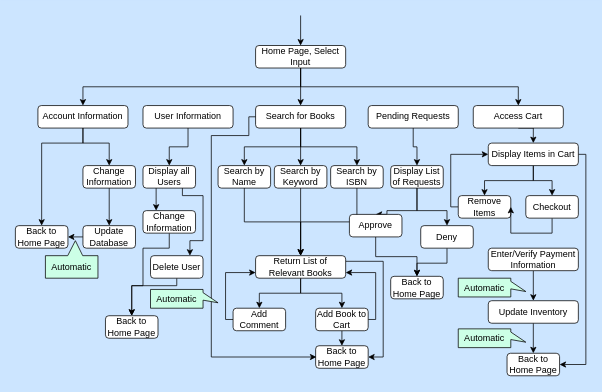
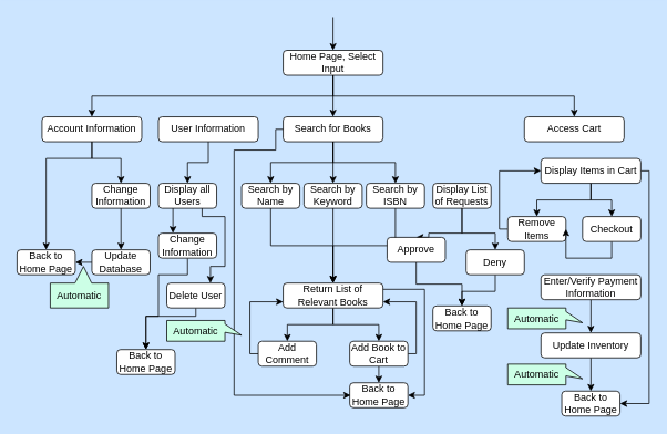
- <mxCell id="59" value="Pending Requests" style="rounded=1;whiteSpace=wrap;html=1;" vertex="1" parent="1"><mxGeometry x="490" y="140" width="120" height="30" as="geometry" /></mxCell>
- <mxCell id="2" style="edgeStyle=orthogonalEdgeStyle;rounded=0;orthogonalLoop=1;jettySize=auto;html=1;exitX=0.5;exitY=1;exitDx=0;exitDy=0;entryX=0.5;entryY=0;entryDx=0;entryDy=0;" edge="1" parent="1" source="3" target="9"><mxGeometry relative="1" as="geometry" /></mxCell>
- <mxCell id="58" style="edgeStyle=orthogonalEdgeStyle;rounded=0;orthogonalLoop=1;jettySize=auto;html=1;exitX=0.5;exitY=1;exitDx=0;exitDy=0;entryX=0.5;entryY=0;entryDx=0;entryDy=0;" edge="1" parent="1" source="59" target="62"><mxGeometry relative="1" as="geometry" /></mxCell>
